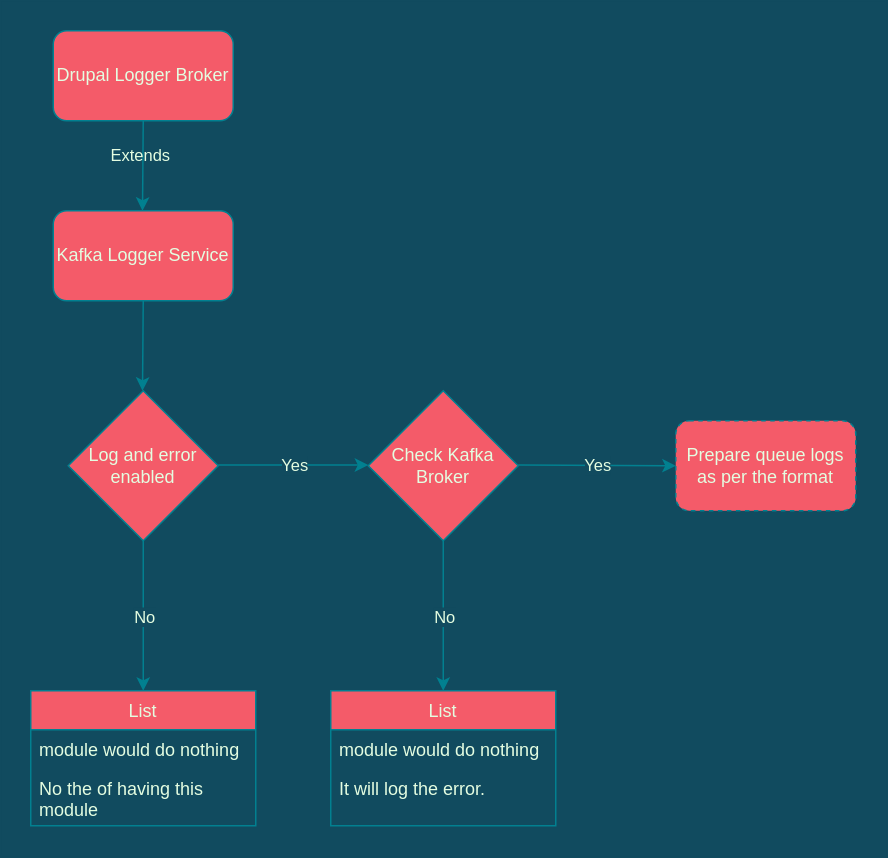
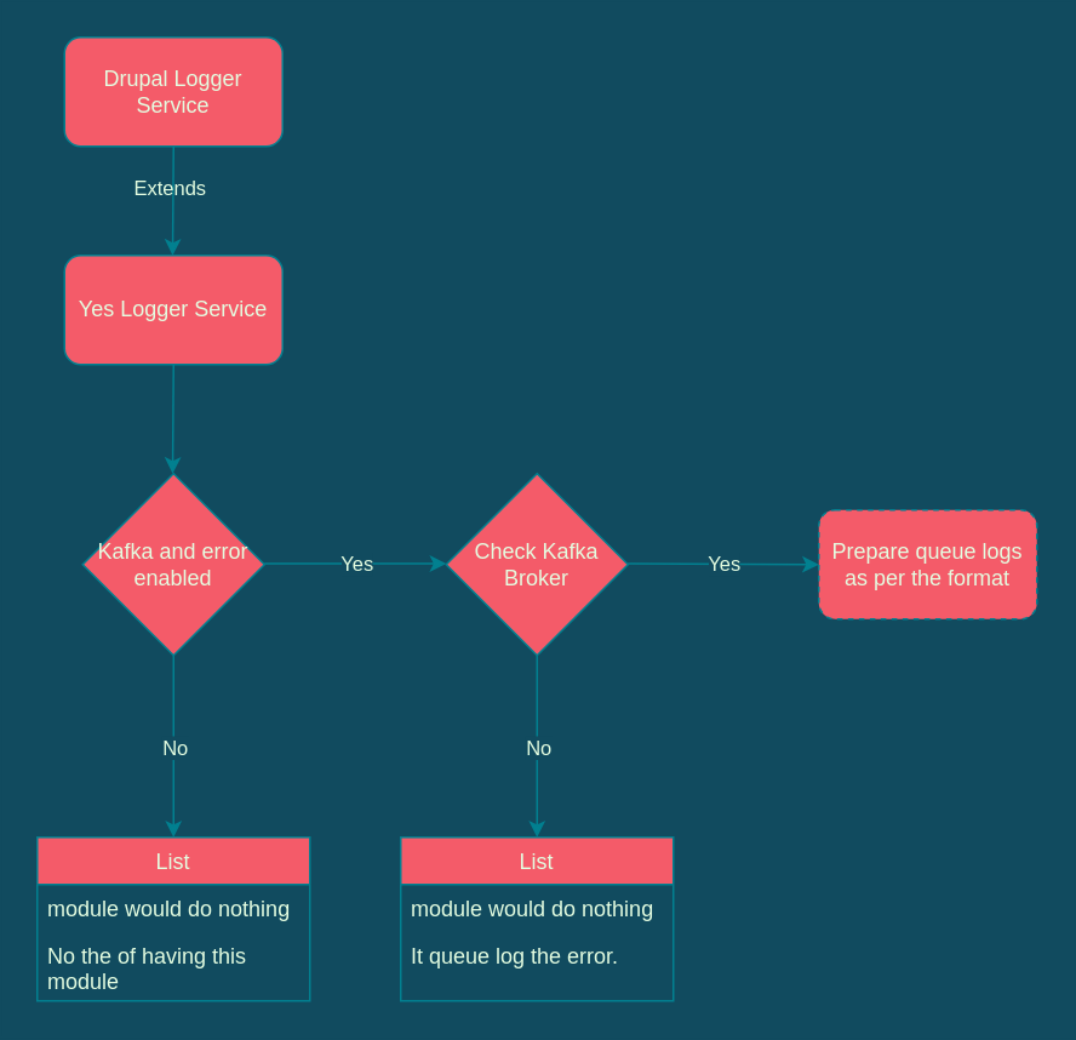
- <mxCell id="21" value="Drupal Logger Broker" style="rounded=1;whiteSpace=wrap;html=1;fillColor=#F45B69;strokeColor=#028090;fontColor=#E4FDE1;" parent="1" vertex="1"><mxGeometry x="35" y="20" width="120" height="60" as="geometry" /></mxCell>
+ <mxCell id="21" value="Drupal Logger Service" style="rounded=1;whiteSpace=wrap;html=1;fillColor=#F45B69;strokeColor=#028090;fontColor=#E4FDE1;" parent="1" vertex="1"><mxGeometry x="35" y="20" width="120" height="60" as="geometry" /></mxCell>
- <mxCell id="2" value="Kafka Logger Service" style="rounded=1;whiteSpace=wrap;html=1;fillColor=#F45B69;strokeColor=#028090;fontColor=#E4FDE1;" parent="1" vertex="1"><mxGeometry x="35" y="140" width="120" height="60" as="geometry" /></mxCell>
+ <mxCell id="2" value="Yes Logger Service" style="rounded=1;whiteSpace=wrap;html=1;fillColor=#F45B69;strokeColor=#028090;fontColor=#E4FDE1;" parent="1" vertex="1"><mxGeometry x="35" y="140" width="120" height="60" as="geometry" /></mxCell>
- <mxCell id="3" value="Log and error enabled" style="rhombus;whiteSpace=wrap;html=1;fillColor=#F45B69;strokeColor=#028090;fontColor=#E4FDE1;" parent="1" vertex="1"><mxGeometry x="45" y="260" width="100" height="100" as="geometry" /></mxCell>
+ <mxCell id="3" value="Kafka and error enabled" style="rhombus;whiteSpace=wrap;html=1;fillColor=#F45B69;strokeColor=#028090;fontColor=#E4FDE1;" parent="1" vertex="1"><mxGeometry x="45" y="260" width="100" height="100" as="geometry" /></mxCell>
- <mxCell id="17" value="It will log the error." style="text;strokeColor=none;fillColor=none;align=left;verticalAlign=top;spacingLeft=4;spacingRight=4;overflow=hidden;rotatable=0;points=[[0,0.5],[1,0.5]];portConstraint=eastwest;fontColor=#E4FDE1;" parent="15" vertex="1"><mxGeometry y="52" width="150" height="38" as="geometry" /></mxCell>
+ <mxCell id="17" value="It queue log the error." style="text;strokeColor=none;fillColor=none;align=left;verticalAlign=top;spacingLeft=4;spacingRight=4;overflow=hidden;rotatable=0;points=[[0,0.5],[1,0.5]];portConstraint=eastwest;fontColor=#E4FDE1;" parent="15" vertex="1"><mxGeometry y="52" width="150" height="38" as="geometry" /></mxCell>
